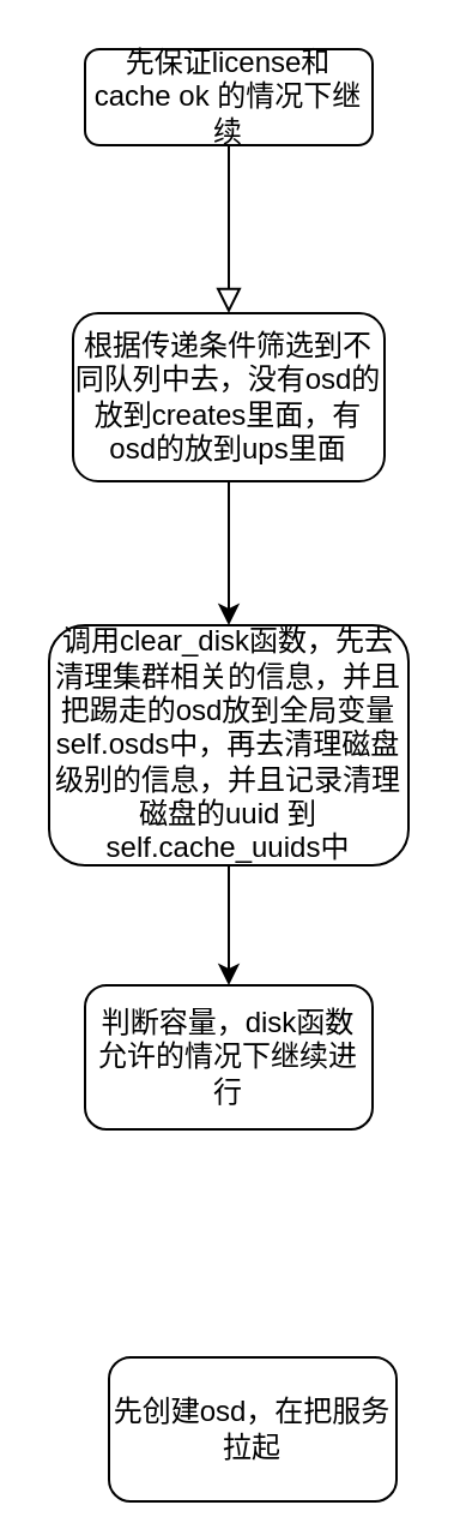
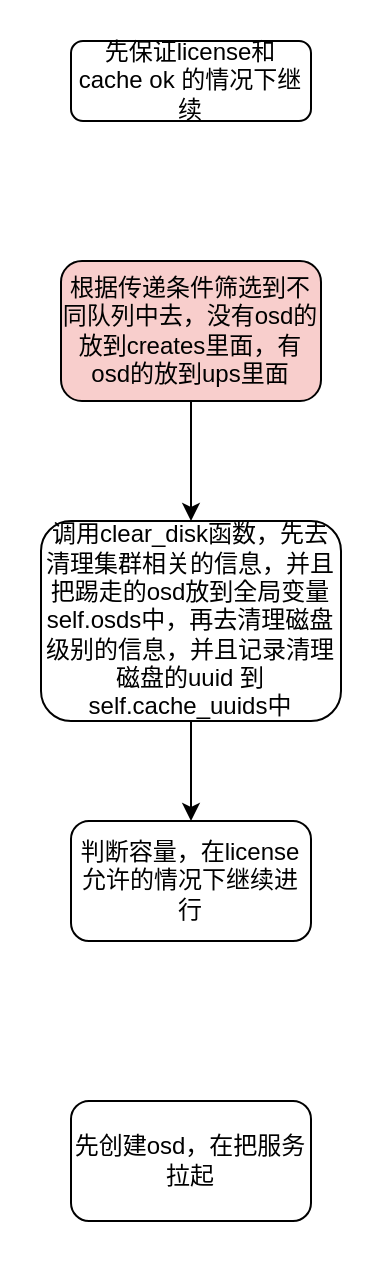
- <mxCell id="2" value="" style="rounded=0;html=1;jettySize=auto;orthogonalLoop=1;fontSize=11;endArrow=block;endFill=0;endSize=8;strokeWidth=1;shadow=0;labelBackgroundColor=none;edgeStyle=orthogonalEdgeStyle;entryX=0.5;entryY=0;entryDx=0;entryDy=0;" edge="1" parent="1" source="3" target="5"><mxGeometry relative="1" as="geometry"><mxPoint x="95" y="110" as="targetPoint" /></mxGeometry></mxCell>
- <mxCell id="5" value="根据传递条件筛选到不同队列中去，没有osd的放到creates里面，有osd的放到ups里面" style="whiteSpace=wrap;html=1;rounded=1;glass=0;strokeWidth=1;shadow=0;" vertex="1" parent="1"><mxGeometry x="30" y="130" width="130" height="70" as="geometry" /></mxCell>
+ <mxCell id="5" value="根据传递条件筛选到不同队列中去，没有osd的放到creates里面，有osd的放到ups里面" style="whiteSpace=wrap;html=1;rounded=1;glass=0;strokeWidth=1;shadow=0;fillColor=#f8cecc;" vertex="1" parent="1"><mxGeometry x="30" y="130" width="130" height="70" as="geometry" /></mxCell>
- <mxCell id="8" value="判断容量，disk函数 允许的情况下继续进行" style="whiteSpace=wrap;html=1;rounded=1;glass=0;strokeWidth=1;shadow=0;" vertex="1" parent="1"><mxGeometry x="35" y="410" width="120" height="60" as="geometry" /></mxCell>
+ <mxCell id="8" value="判断容量，在license 允许的情况下继续进行" style="whiteSpace=wrap;html=1;rounded=1;glass=0;strokeWidth=1;shadow=0;" vertex="1" parent="1"><mxGeometry x="35" y="410" width="120" height="60" as="geometry" /></mxCell>
- <mxCell id="9" value="先创建osd，在把服务拉起" style="whiteSpace=wrap;html=1;rounded=1;glass=0;strokeWidth=1;shadow=0;" vertex="1" parent="1"><mxGeometry x="45" y="565" width="120" height="60" as="geometry" /></mxCell>
+ <mxCell id="9" value="先创建osd，在把服务拉起" style="whiteSpace=wrap;html=1;rounded=1;glass=0;strokeWidth=1;shadow=0;" vertex="1" parent="1"><mxGeometry x="35" y="550" width="120" height="60" as="geometry" /></mxCell>
